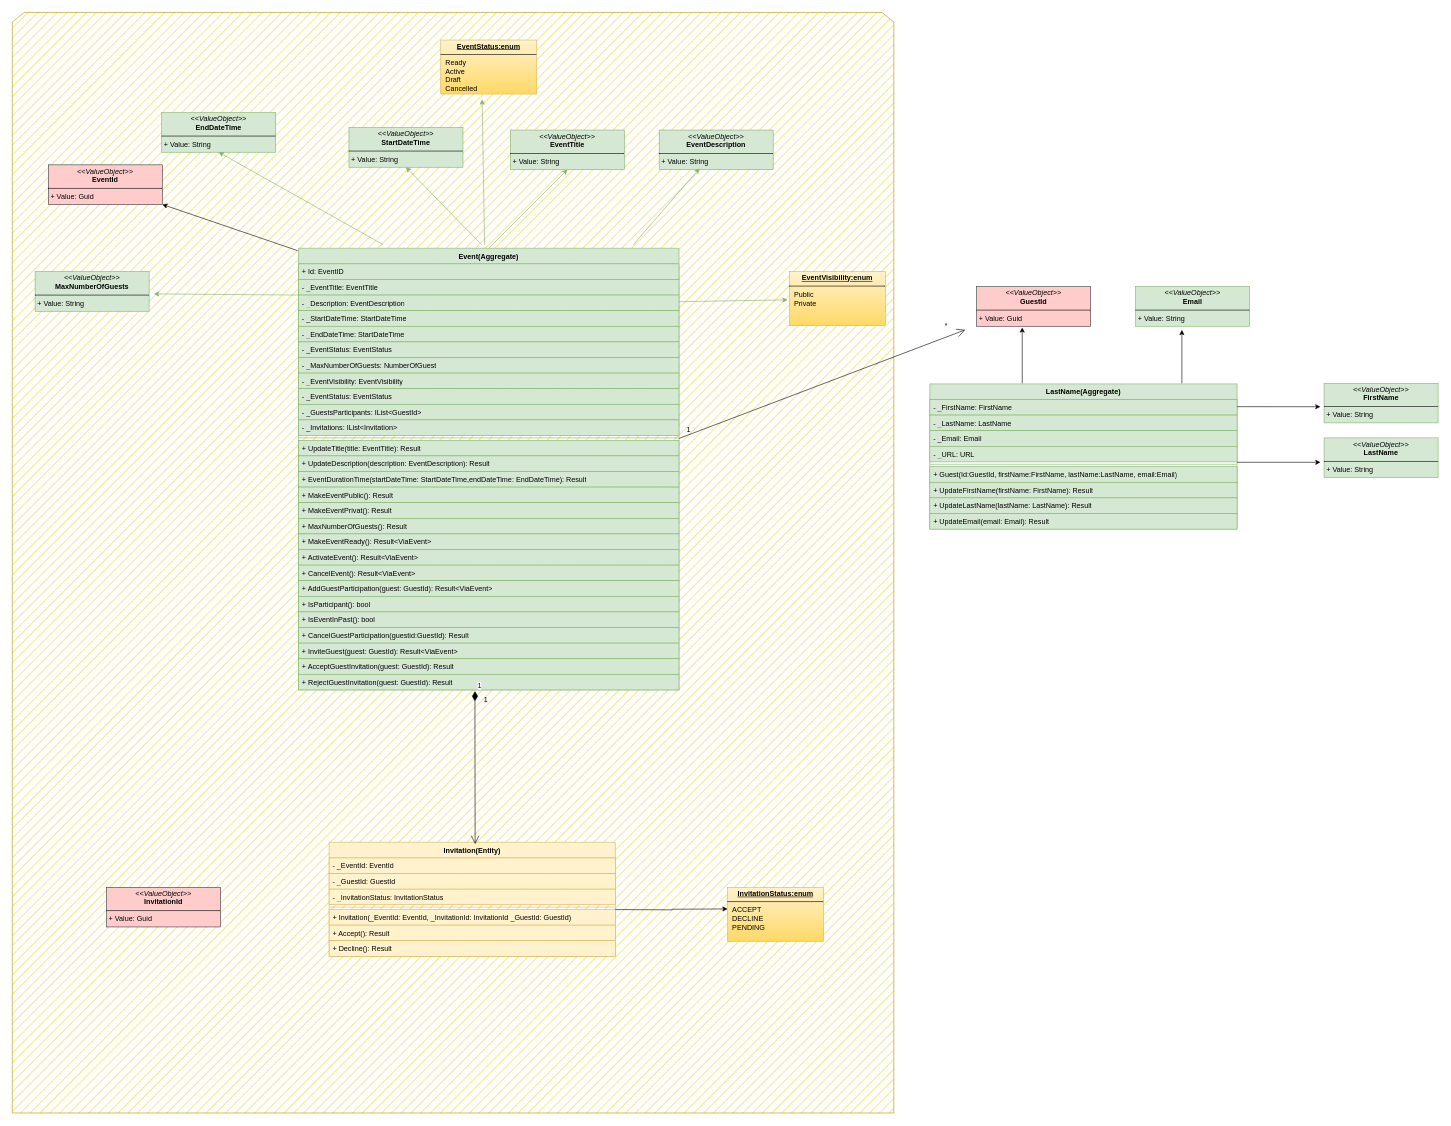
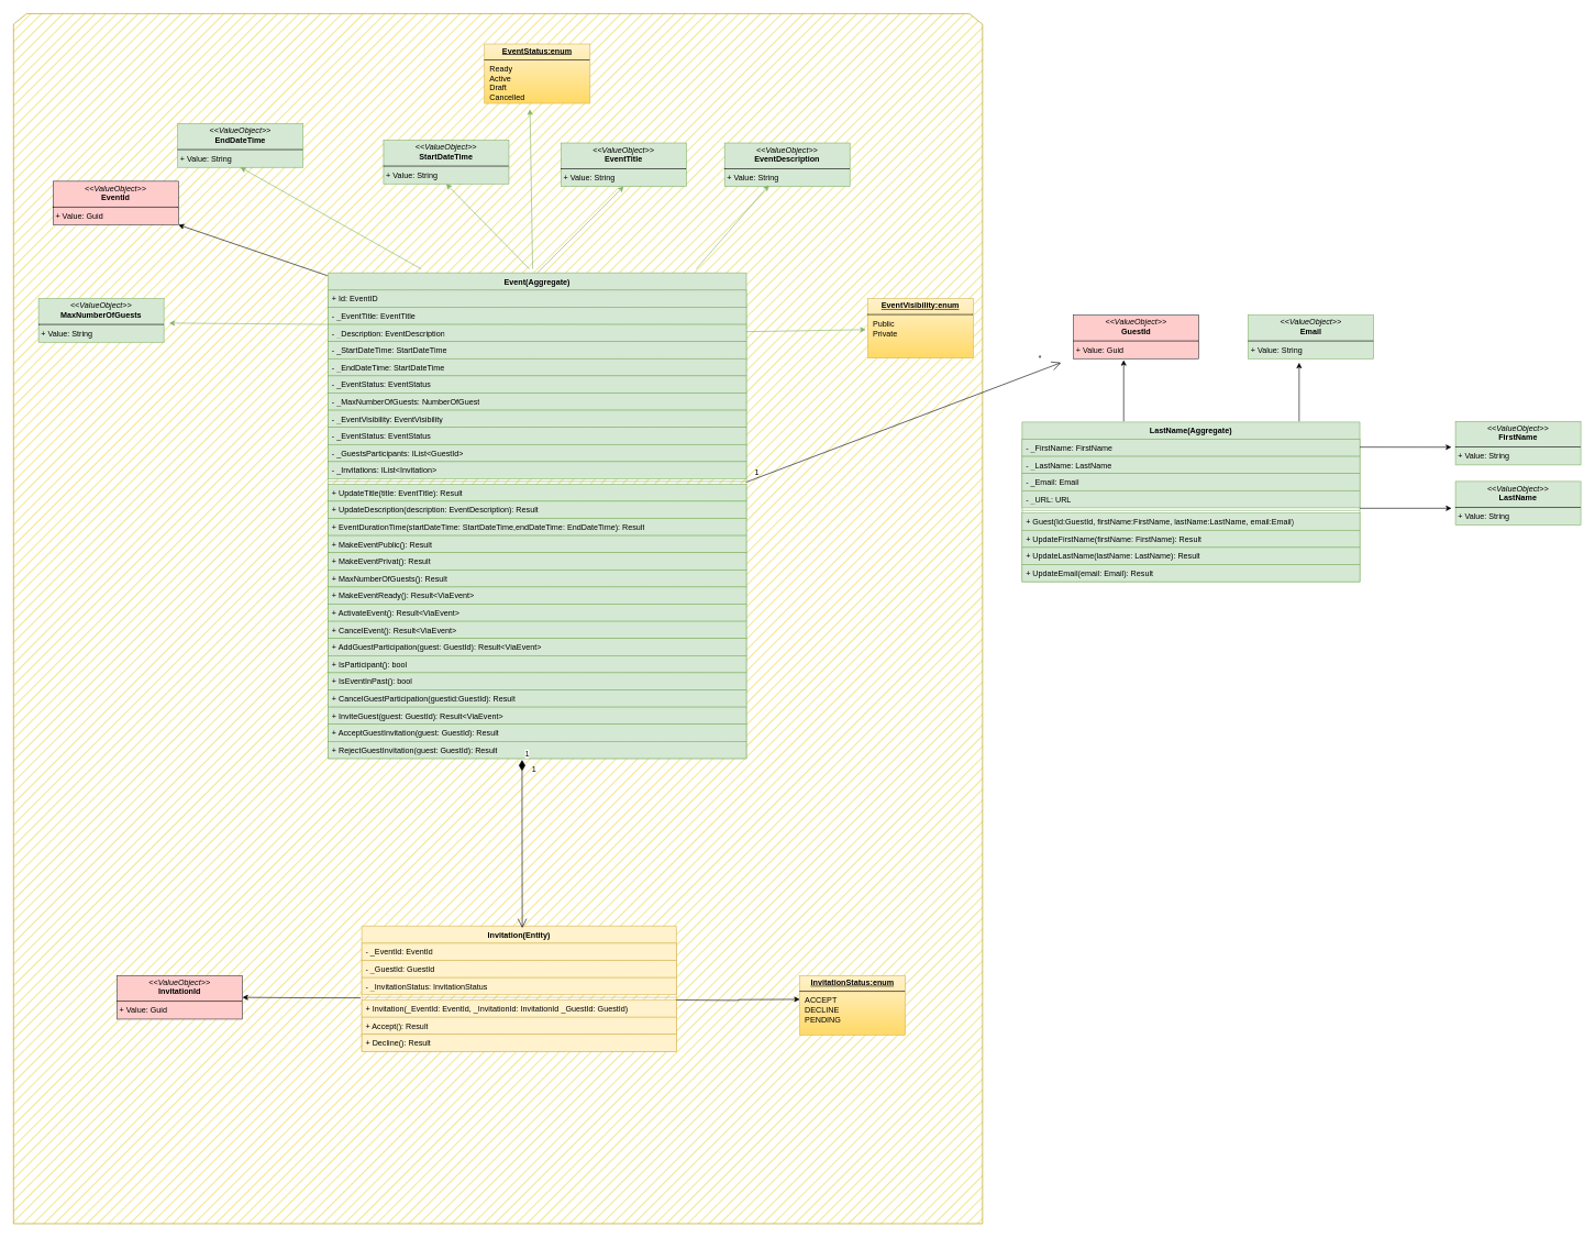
+ <mxCell id="82" value="" style="endArrow=classic;html=1;rounded=0;entryX=1;entryY=0.5;entryDx=0;entryDy=0;edgeStyle=orthogonalEdgeStyle;exitX=-0.004;exitY=1.181;exitDx=0;exitDy=0;exitPerimeter=0;" edge="1" parent="1" source="65" target="81"><mxGeometry width="50" height="50" relative="1" as="geometry"><mxPoint x="556" y="1204" as="sourcePoint" /><mxPoint x="330.43" y="1127" as="targetPoint" /><Array as="points"><mxPoint x="463" y="1512" /></Array></mxGeometry></mxCell>
